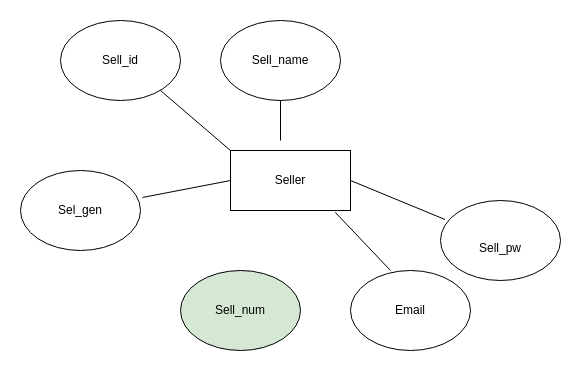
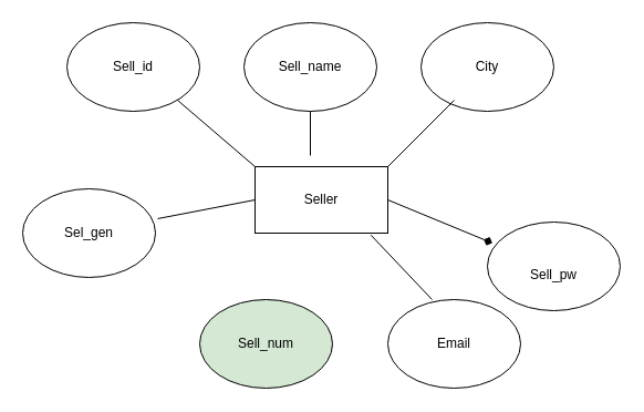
+ <mxCell id="5" value="City" style="ellipse;whiteSpace=wrap;html=1;" parent="1" vertex="1"><mxGeometry x="380" y="20" width="120" height="80" as="geometry" /></mxCell>
+ <mxCell id="13" value="" style="endArrow=none;html=1;rounded=0;exitX=1;exitY=0;exitDx=0;exitDy=0;entryX=0.25;entryY=0.875;entryDx=0;entryDy=0;entryPerimeter=0;" parent="1" source="2" target="5" edge="1"><mxGeometry width="50" height="50" relative="1" as="geometry"><mxPoint x="370" y="130" as="sourcePoint" /><mxPoint x="420" y="80" as="targetPoint" /></mxGeometry></mxCell>
- <mxCell id="11" value="" style="endArrow=none;html=1;rounded=0;exitX=1;exitY=0.5;exitDx=0;exitDy=0;entryX=0.037;entryY=0.237;entryDx=0;entryDy=0;entryPerimeter=0;" parent="1" source="2" edge="1" target="6"><mxGeometry width="50" height="50" relative="1" as="geometry"><mxPoint x="360" y="320" as="sourcePoint" /><mxPoint x="410" y="270" as="targetPoint" /></mxGeometry></mxCell>
+ <mxCell id="11" value="" style="endArrow=diamond;html=1;rounded=0;exitX=1;exitY=0.5;exitDx=0;exitDy=0;entryX=0.037;entryY=0.237;entryDx=0;entryDy=0;entryPerimeter=0;" parent="1" source="2" edge="1" target="6"><mxGeometry width="50" height="50" relative="1" as="geometry"><mxPoint x="360" y="320" as="sourcePoint" /><mxPoint x="410" y="270" as="targetPoint" /></mxGeometry></mxCell>
